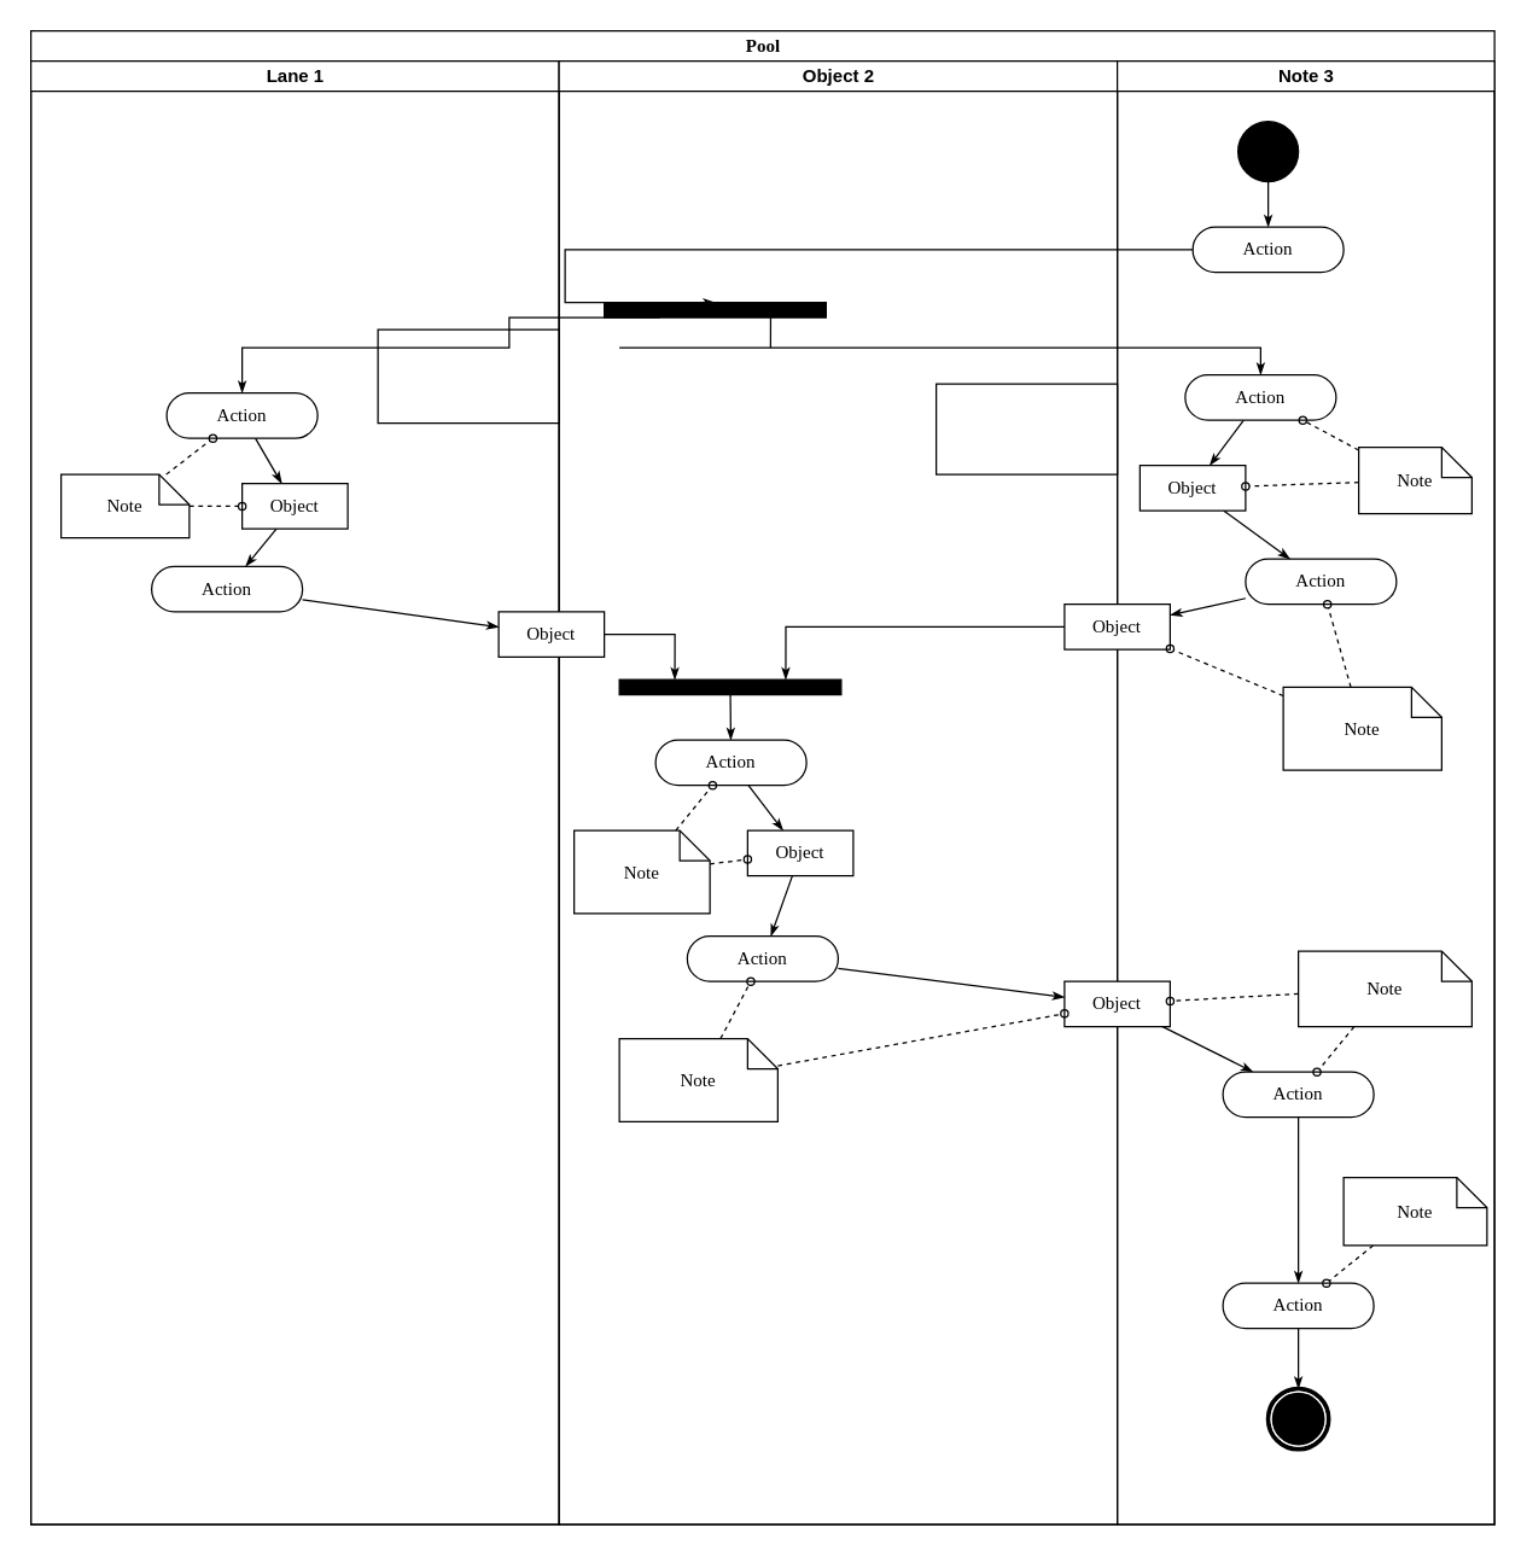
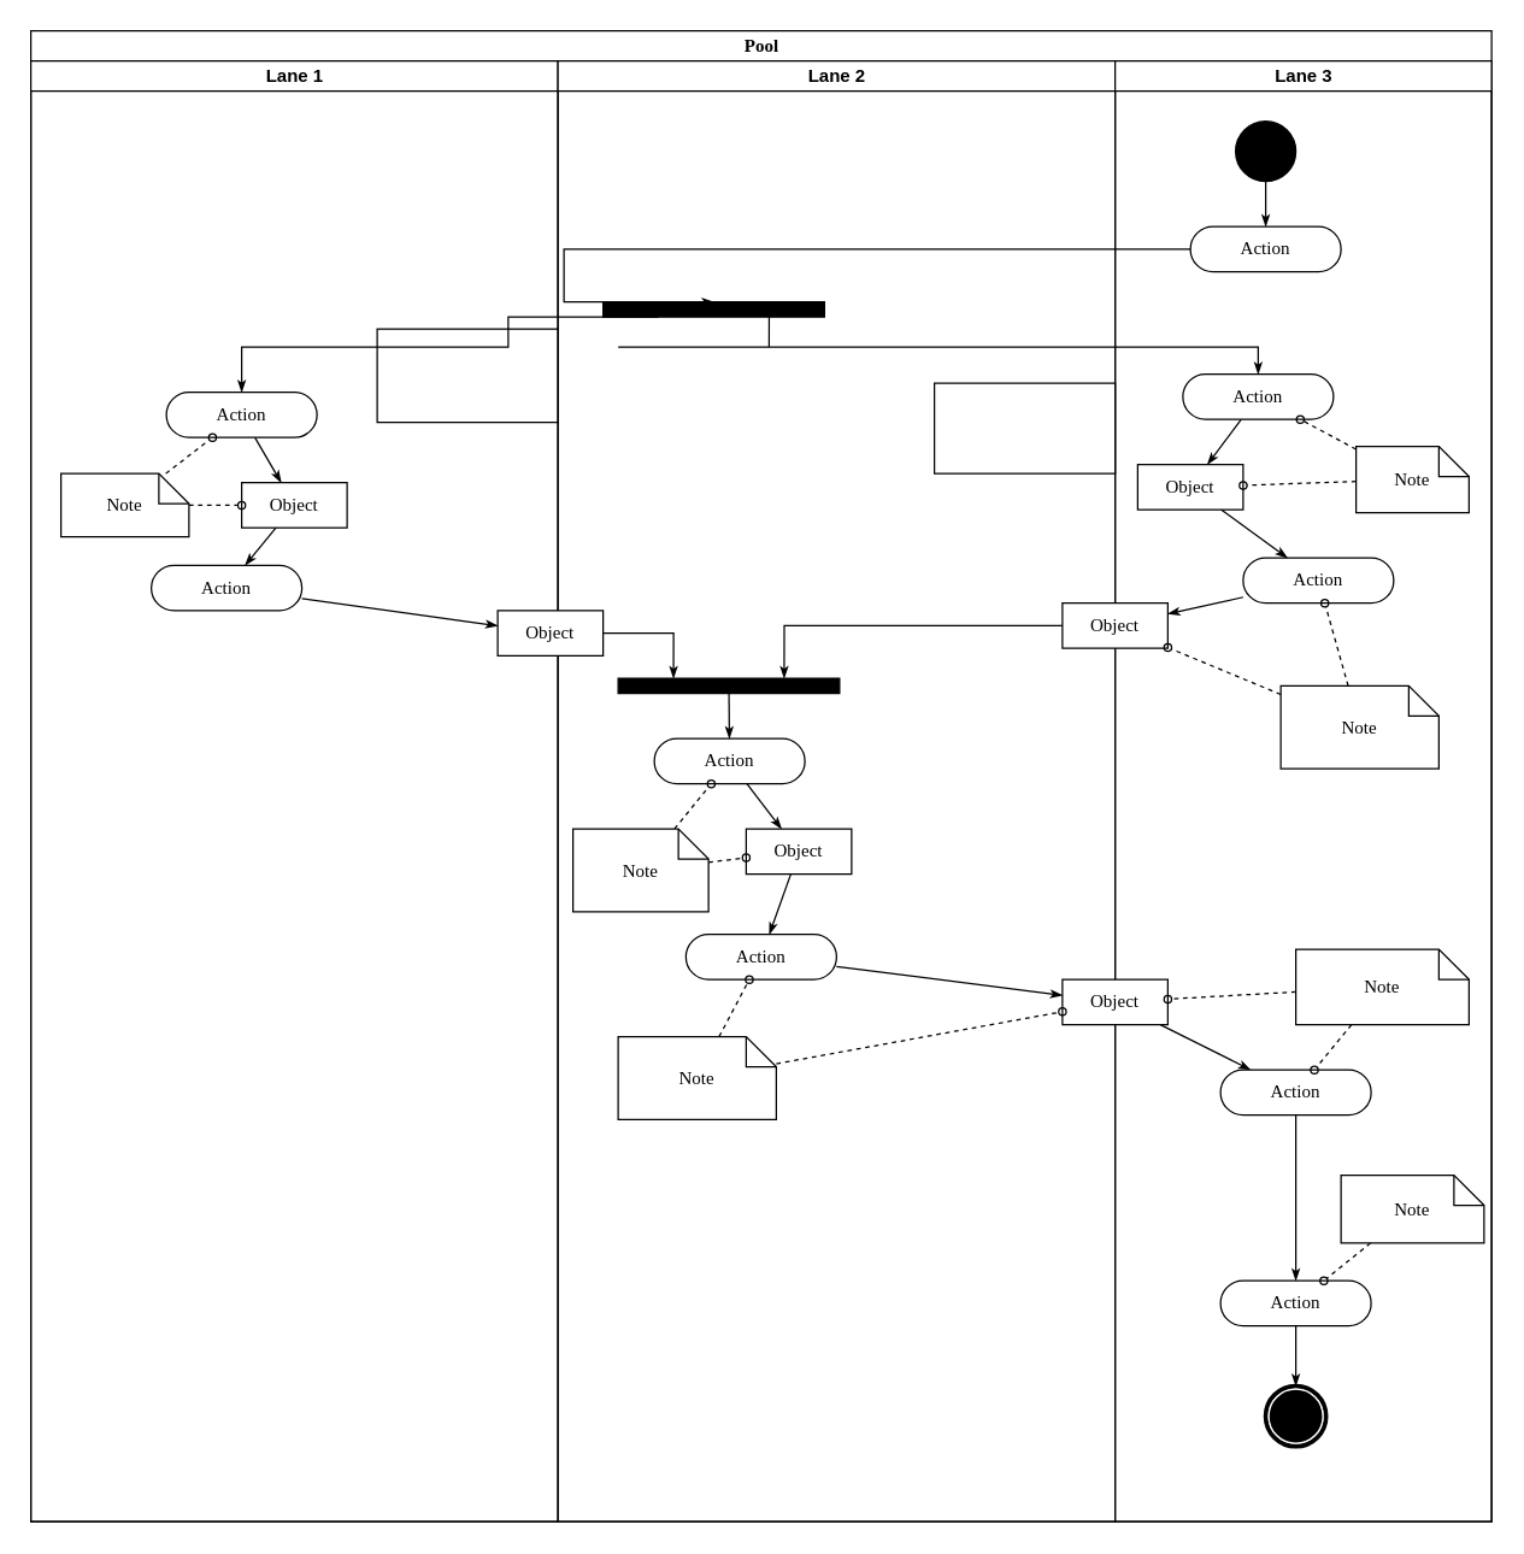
- <mxCell id="13" value="Object 2" style="swimlane;html=1;startSize=20;" parent="2" vertex="1"><mxGeometry x="350" y="20" width="370" height="970" as="geometry" /></mxCell>
+ <mxCell id="13" value="Lane 2" style="swimlane;html=1;startSize=20;" parent="2" vertex="1"><mxGeometry x="350" y="20" width="370" height="970" as="geometry" /></mxCell>
- <mxCell id="30" value="Note 3" style="swimlane;html=1;startSize=20;" parent="2" vertex="1"><mxGeometry x="720" y="20" width="250" height="970" as="geometry" /></mxCell>
+ <mxCell id="30" value="Lane 3" style="swimlane;html=1;startSize=20;" parent="2" vertex="1"><mxGeometry x="720" y="20" width="250" height="970" as="geometry" /></mxCell>
